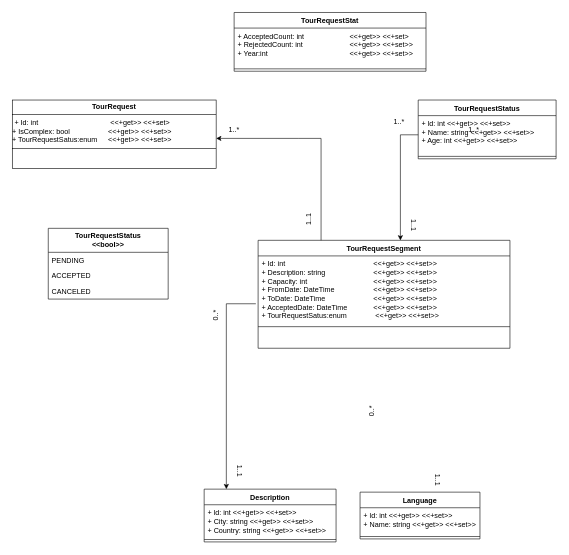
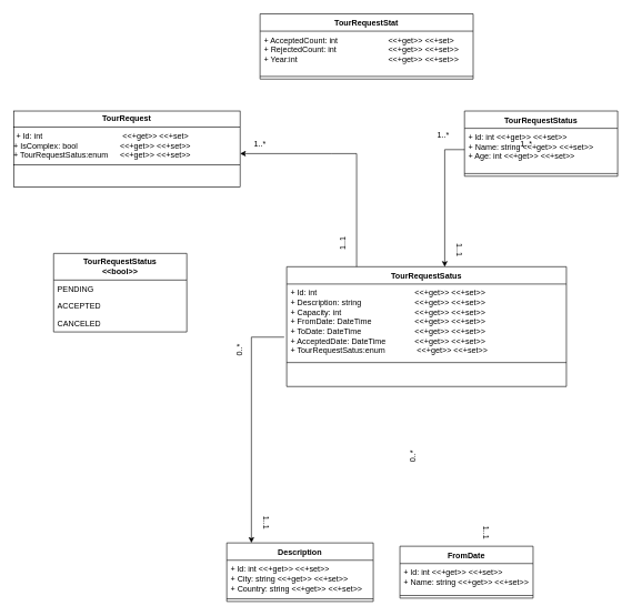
- <mxCell id="6" value="TourRequestSegment" style="swimlane;fontStyle=1;align=center;verticalAlign=top;childLayout=stackLayout;horizontal=1;startSize=26;horizontalStack=0;resizeParent=1;resizeParentMax=0;resizeLast=0;collapsible=1;marginBottom=0;whiteSpace=wrap;html=1;" vertex="1" parent="1"><mxGeometry x="430" y="400" width="420" height="180" as="geometry" /></mxCell>
+ <mxCell id="6" value="TourRequestSatus" style="swimlane;fontStyle=1;align=center;verticalAlign=top;childLayout=stackLayout;horizontal=1;startSize=26;horizontalStack=0;resizeParent=1;resizeParentMax=0;resizeLast=0;collapsible=1;marginBottom=0;whiteSpace=wrap;html=1;" vertex="1" parent="1"><mxGeometry x="430" y="400" width="420" height="180" as="geometry" /></mxCell>
- <mxCell id="10" value="Language" style="swimlane;fontStyle=1;align=center;verticalAlign=top;childLayout=stackLayout;horizontal=1;startSize=26;horizontalStack=0;resizeParent=1;resizeParentMax=0;resizeLast=0;collapsible=1;marginBottom=0;whiteSpace=wrap;html=1;" vertex="1" parent="1"><mxGeometry x="600" y="820" width="200" height="78" as="geometry" /></mxCell>
+ <mxCell id="10" value="FromDate" style="swimlane;fontStyle=1;align=center;verticalAlign=top;childLayout=stackLayout;horizontal=1;startSize=26;horizontalStack=0;resizeParent=1;resizeParentMax=0;resizeLast=0;collapsible=1;marginBottom=0;whiteSpace=wrap;html=1;" vertex="1" parent="1"><mxGeometry x="600" y="820" width="200" height="78" as="geometry" /></mxCell>
